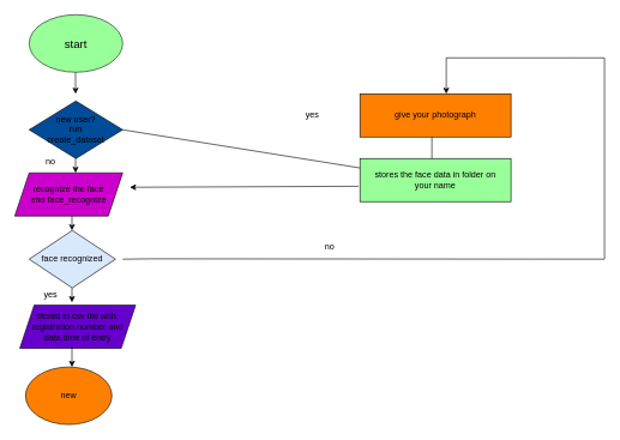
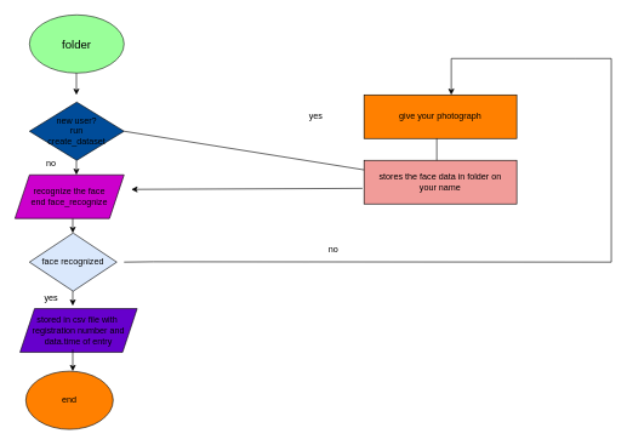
- <mxCell id="2" value="&lt;font size=&quot;3&quot;&gt;start&lt;/font&gt;" style="ellipse;whiteSpace=wrap;html=1;fillColor=#99FF99;strokeColor=#1A1A1A;" vertex="1" parent="1"><mxGeometry x="40" y="20" width="130" height="80" as="geometry" /></mxCell>
+ <mxCell id="2" value="&lt;font size=&quot;3&quot;&gt;folder&lt;/font&gt;" style="ellipse;whiteSpace=wrap;html=1;fillColor=#99FF99;strokeColor=#1A1A1A;" vertex="1" parent="1"><mxGeometry x="40" y="20" width="130" height="80" as="geometry" /></mxCell>
- <mxCell id="9" value="stores the face data in folder on&lt;div&gt;your name&lt;/div&gt;" style="rounded=0;whiteSpace=wrap;html=1;fillColor=#99ff99;" vertex="1" parent="1"><mxGeometry x="500" y="220" width="210" height="60" as="geometry" /></mxCell>
+ <mxCell id="9" value="stores the face data in folder on&lt;div&gt;your name&lt;/div&gt;" style="rounded=0;whiteSpace=wrap;html=1;fillColor=#F19C99;" vertex="1" parent="1"><mxGeometry x="500" y="220" width="210" height="60" as="geometry" /></mxCell>
- <mxCell id="7" value="new" style="ellipse;whiteSpace=wrap;html=1;fillColor=#FF8000;strokeColor=default;" vertex="1" parent="1"><mxGeometry x="35" y="510" width="120" height="80" as="geometry" /></mxCell>
+ <mxCell id="7" value="end" style="ellipse;whiteSpace=wrap;html=1;fillColor=#FF8000;strokeColor=default;" vertex="1" parent="1"><mxGeometry x="35" y="510" width="120" height="80" as="geometry" /></mxCell>
